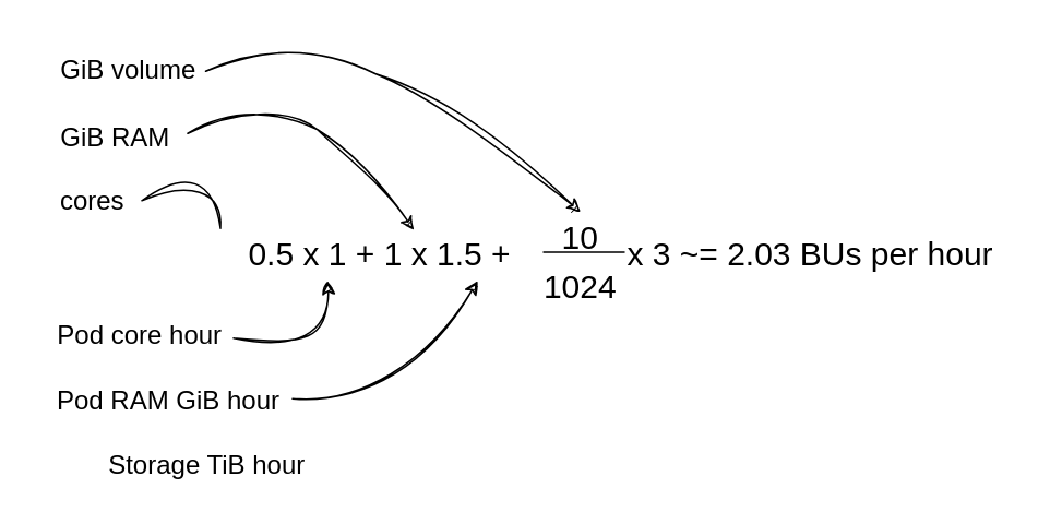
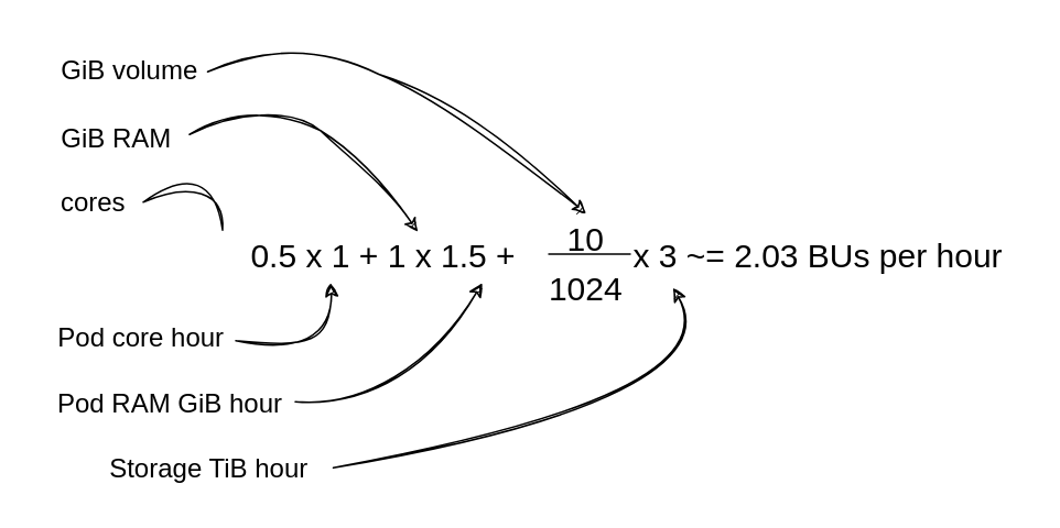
+ <mxCell id="17" value="" style="curved=1;endArrow=classic;html=1;rounded=0;exitX=1;exitY=0.5;exitDx=0;exitDy=0;entryX=0.15;entryY=1;entryDx=0;entryDy=0;entryPerimeter=0;sketch=1;curveFitting=1;jiggle=2;" edge="1" parent="1" source="9" target="7"><mxGeometry width="50" height="50" relative="1" as="geometry"><mxPoint x="394" y="238" as="sourcePoint" /><mxPoint x="444" y="188" as="targetPoint" /><Array as="points"><mxPoint x="444" y="238" /></Array></mxGeometry></mxCell>
